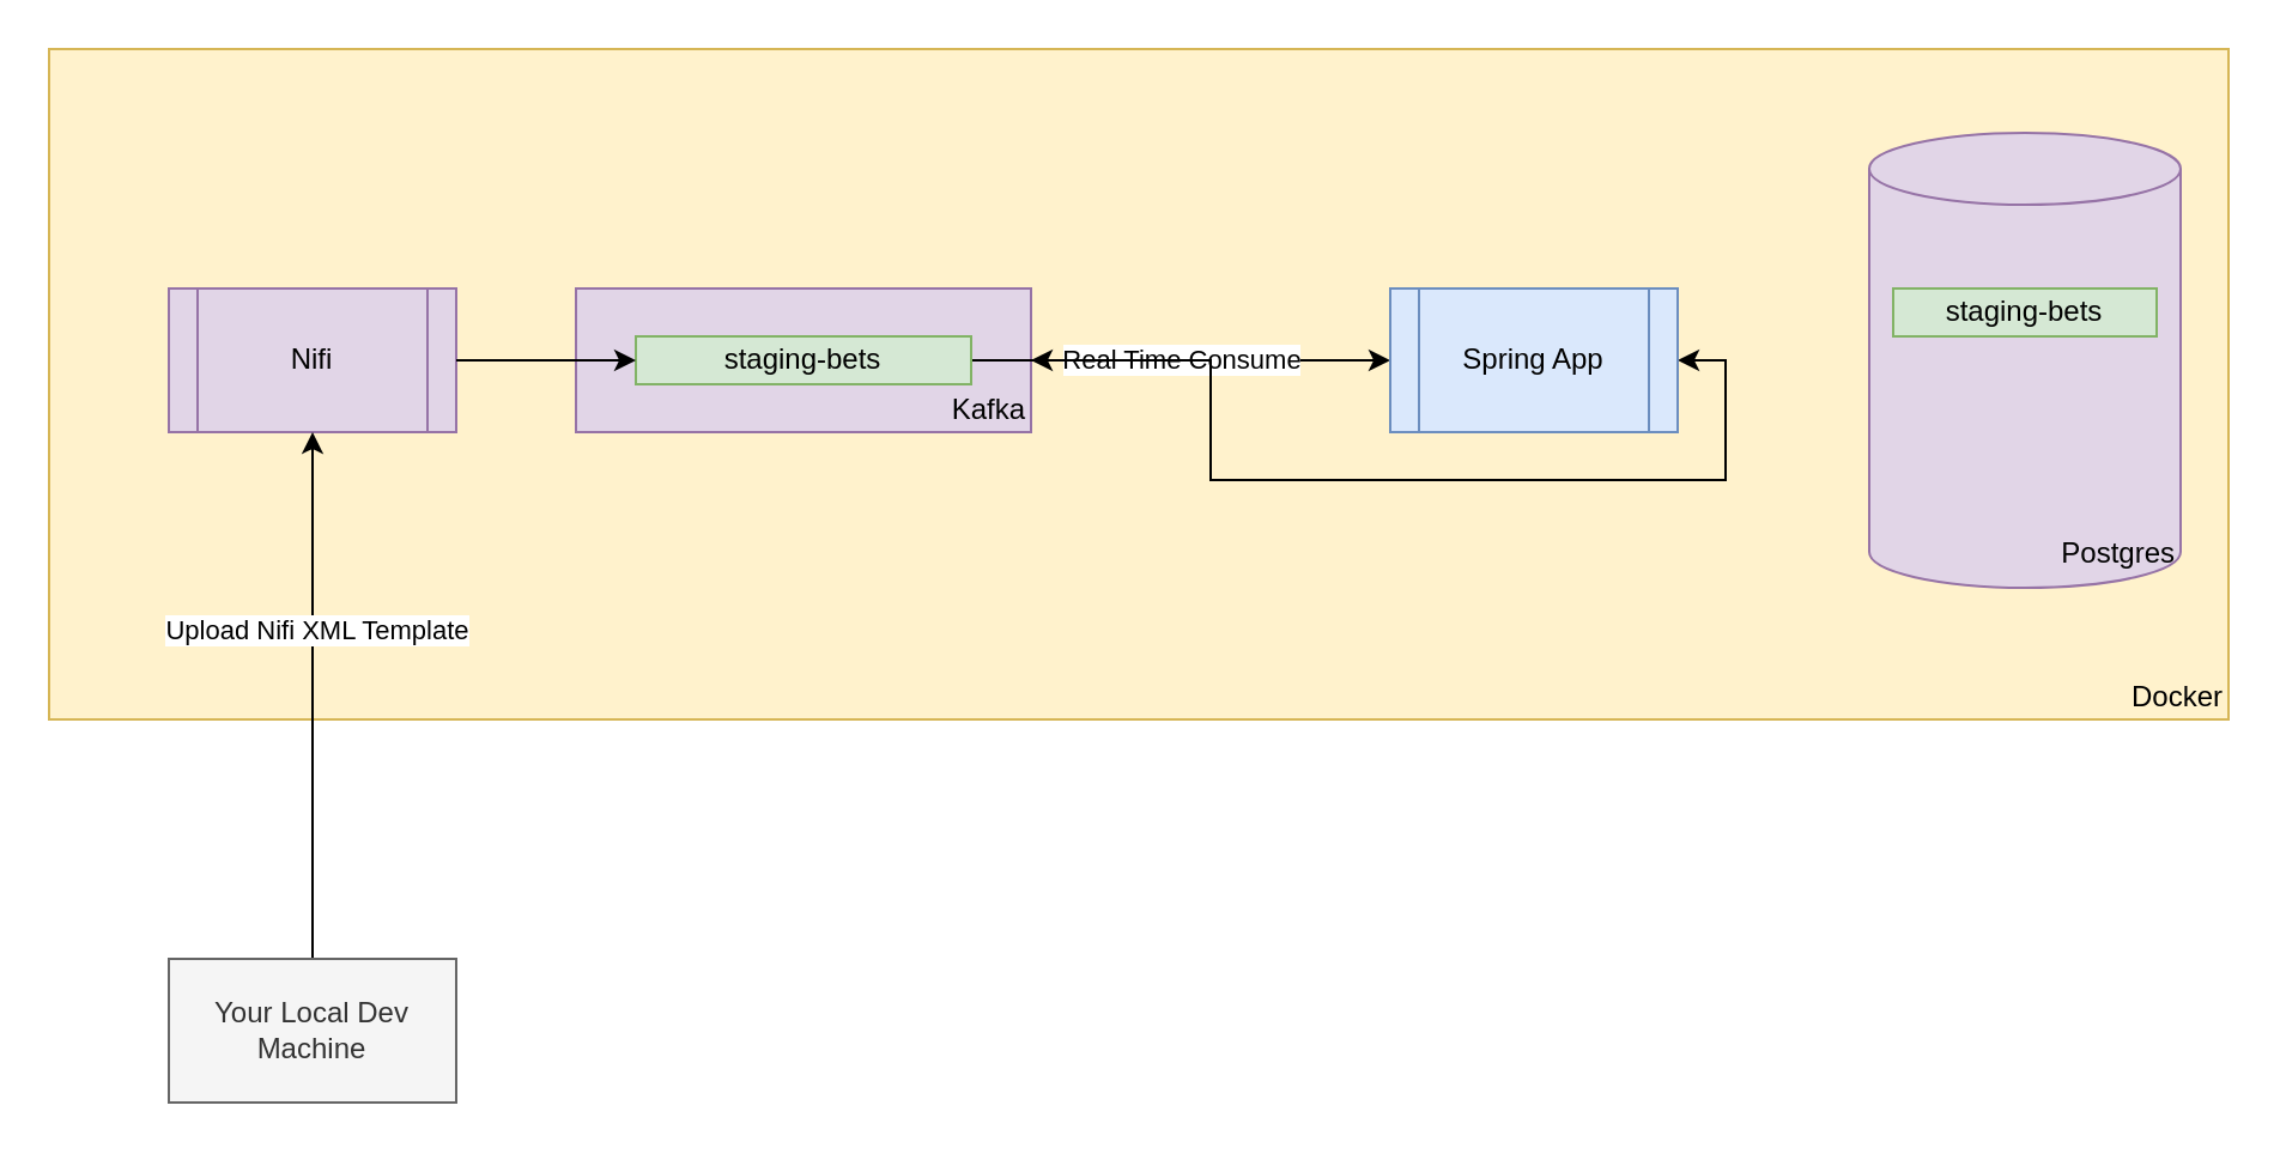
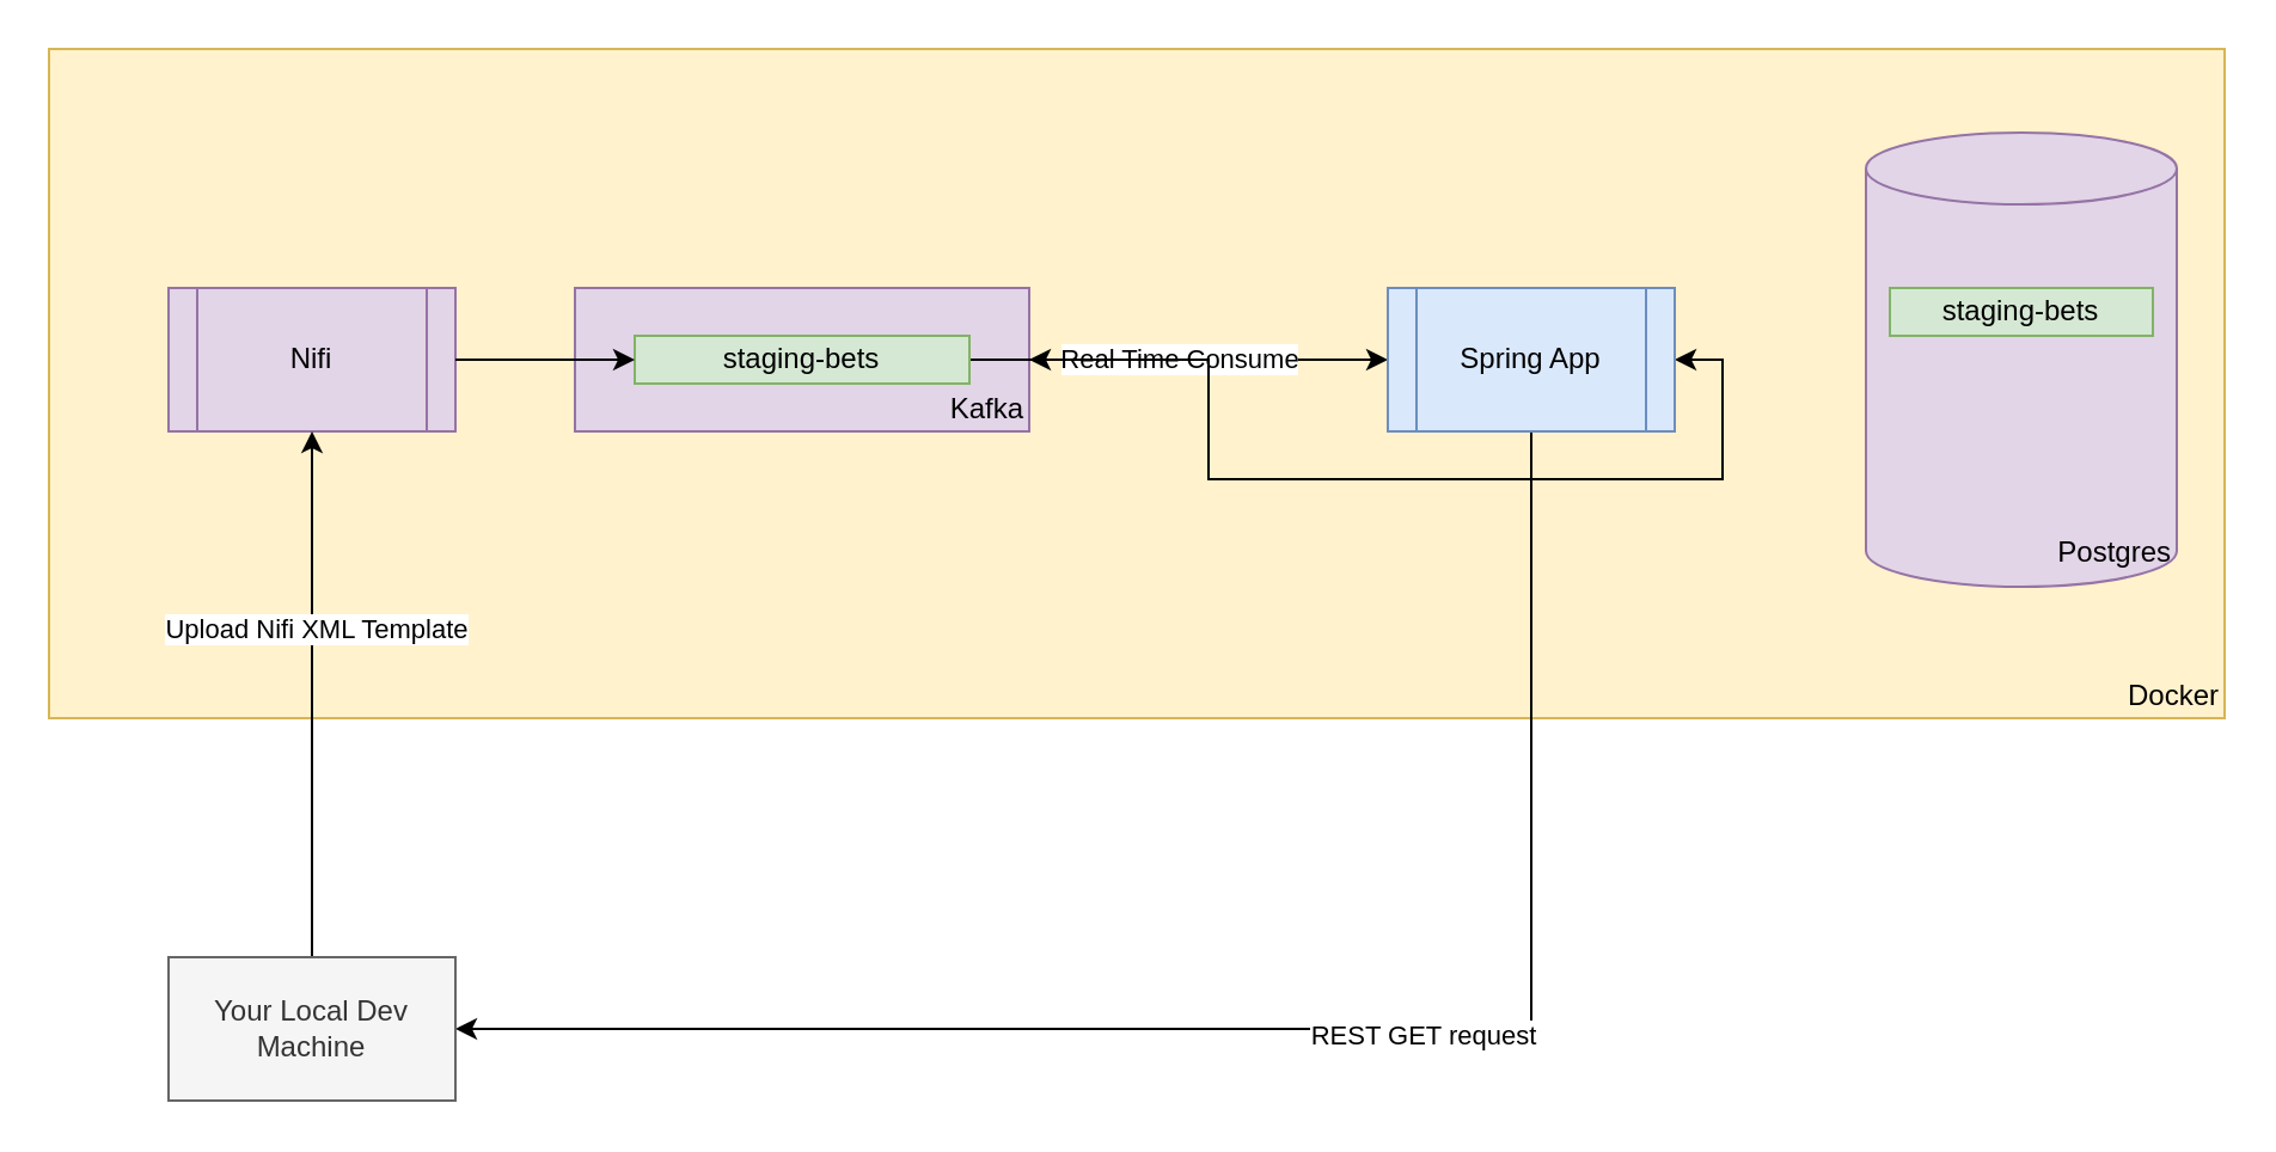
+ <mxCell id="4" style="edgeStyle=orthogonalEdgeStyle;rounded=0;orthogonalLoop=1;jettySize=auto;html=1;startArrow=classic;startFill=1;endArrow=none;endFill=0;" edge="1" parent="1" source="8" target="14"><mxGeometry relative="1" as="geometry"><mxPoint x="295" y="440" as="sourcePoint" /></mxGeometry></mxCell>
+ <mxCell id="5" value="REST GET request" style="edgeLabel;html=1;align=center;verticalAlign=middle;resizable=0;points=[];" vertex="1" connectable="0" parent="4"><mxGeometry x="0.155" y="-2" relative="1" as="geometry"><mxPoint as="offset" /></mxGeometry></mxCell>
